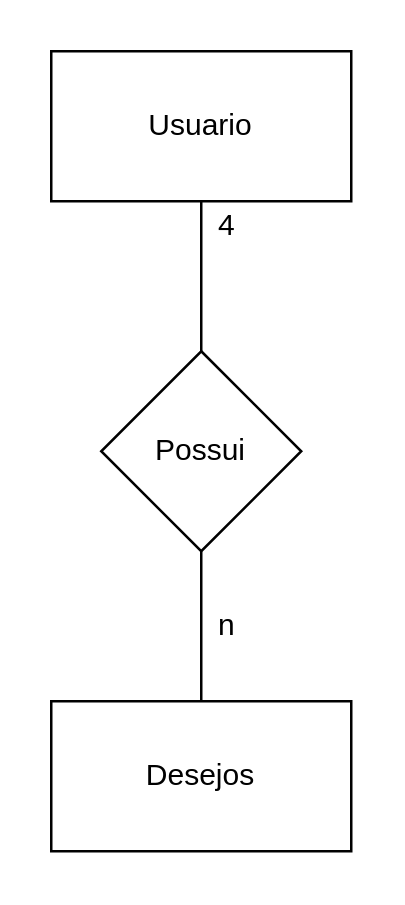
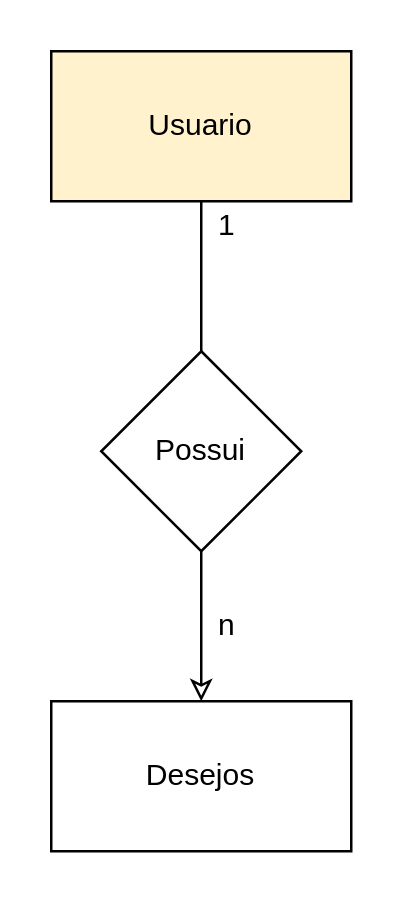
- <mxCell id="3" value="Usuario" style="rounded=0;whiteSpace=wrap;html=1;" vertex="1" parent="1"><mxGeometry x="20" y="20" width="120" height="60" as="geometry" /></mxCell>
+ <mxCell id="3" value="Usuario" style="rounded=0;whiteSpace=wrap;html=1;fillColor=#fff2cc;" vertex="1" parent="1"><mxGeometry x="20" y="20" width="120" height="60" as="geometry" /></mxCell>
- <mxCell id="7" value="4" style="text;html=1;align=center;verticalAlign=middle;resizable=0;points=[];autosize=1;strokeColor=none;" vertex="1" parent="1"><mxGeometry x="80" y="80" width="20" height="20" as="geometry" /></mxCell>
+ <mxCell id="7" value="1" style="text;html=1;align=center;verticalAlign=middle;resizable=0;points=[];autosize=1;strokeColor=none;" vertex="1" parent="1"><mxGeometry x="80" y="80" width="20" height="20" as="geometry" /></mxCell>
- <mxCell id="4" value="" style="edgeStyle=orthogonalEdgeStyle;rounded=0;orthogonalLoop=1;jettySize=auto;html=1;endArrow=none;endFill=0;" edge="1" parent="1" source="5" target="6"><mxGeometry relative="1" as="geometry" /></mxCell>
+ <mxCell id="4" value="" style="edgeStyle=orthogonalEdgeStyle;rounded=0;orthogonalLoop=1;jettySize=auto;html=1;endArrow=classic;endFill=0;" edge="1" parent="1" source="5" target="6"><mxGeometry relative="1" as="geometry" /></mxCell>
